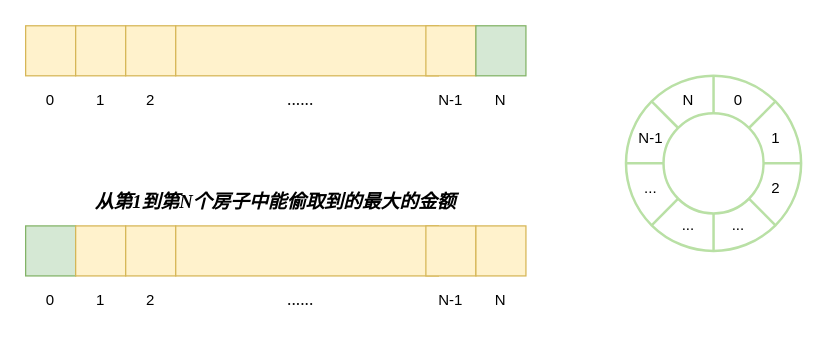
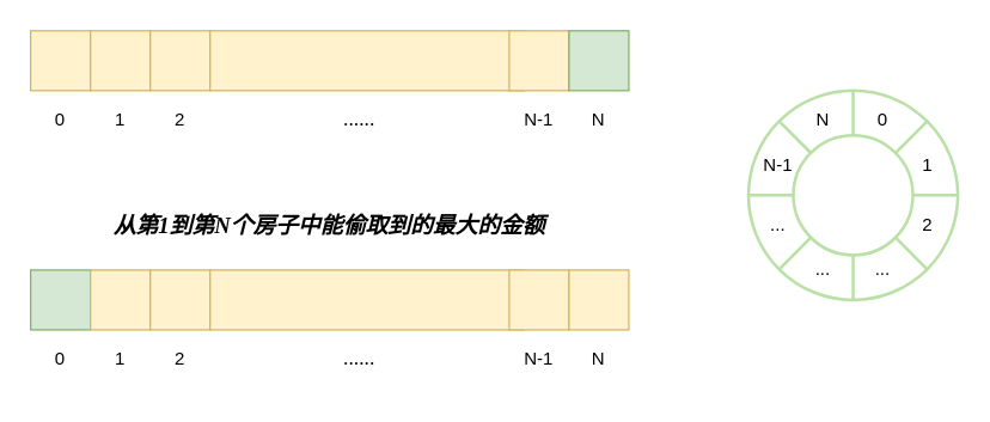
- <mxCell id="38" value="&lt;i&gt;&lt;b&gt;从第1到第N个房子中能偷取到的最大的金额&lt;/b&gt;&lt;/i&gt;&lt;div class=&quot;okr-block-clipboard&quot;&gt;&lt;/div&gt;" style="text;html=1;strokeColor=none;fillColor=none;align=center;verticalAlign=middle;whiteSpace=wrap;rounded=0;fontFamily=Comic Sans MS;fontSize=15;" parent="1" vertex="1"><mxGeometry x="20" y="140" width="400" height="40" as="geometry" /></mxCell>
+ <mxCell id="38" value="&lt;i&gt;&lt;b&gt;从第1到第N个房子中能偷取到的最大的金额&lt;/b&gt;&lt;/i&gt;&lt;div class=&quot;okr-block-clipboard&quot;&gt;&lt;/div&gt;" style="text;html=1;strokeColor=none;fillColor=none;align=center;verticalAlign=middle;whiteSpace=wrap;rounded=0;fontFamily=Comic Sans MS;fontSize=15;" parent="1" vertex="1"><mxGeometry x="20" y="130" width="400" height="40" as="geometry" /></mxCell>
